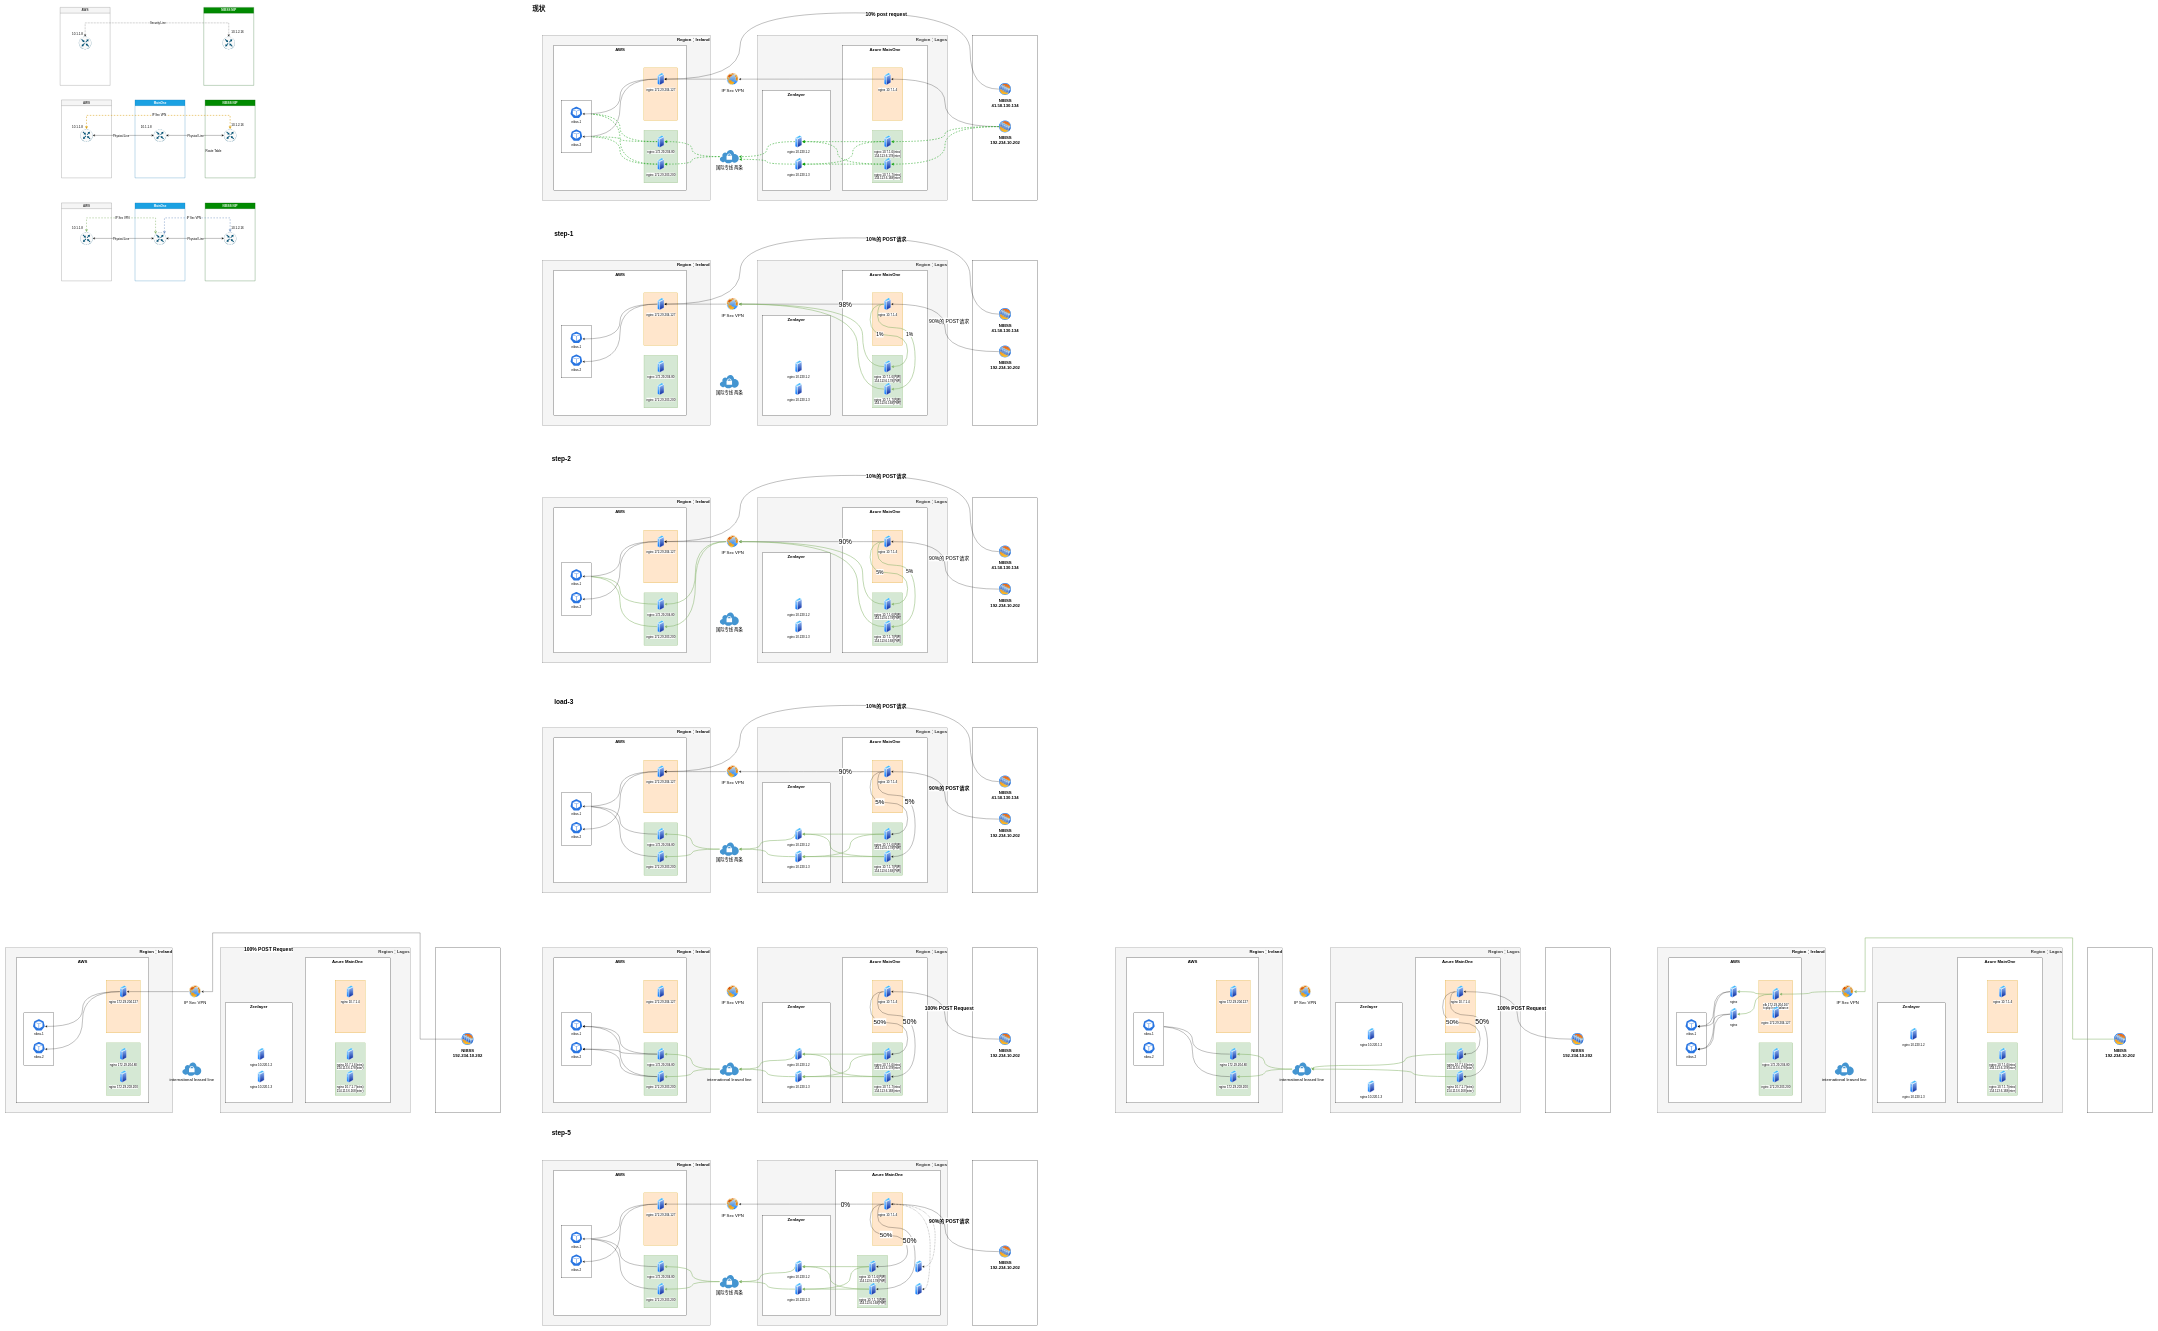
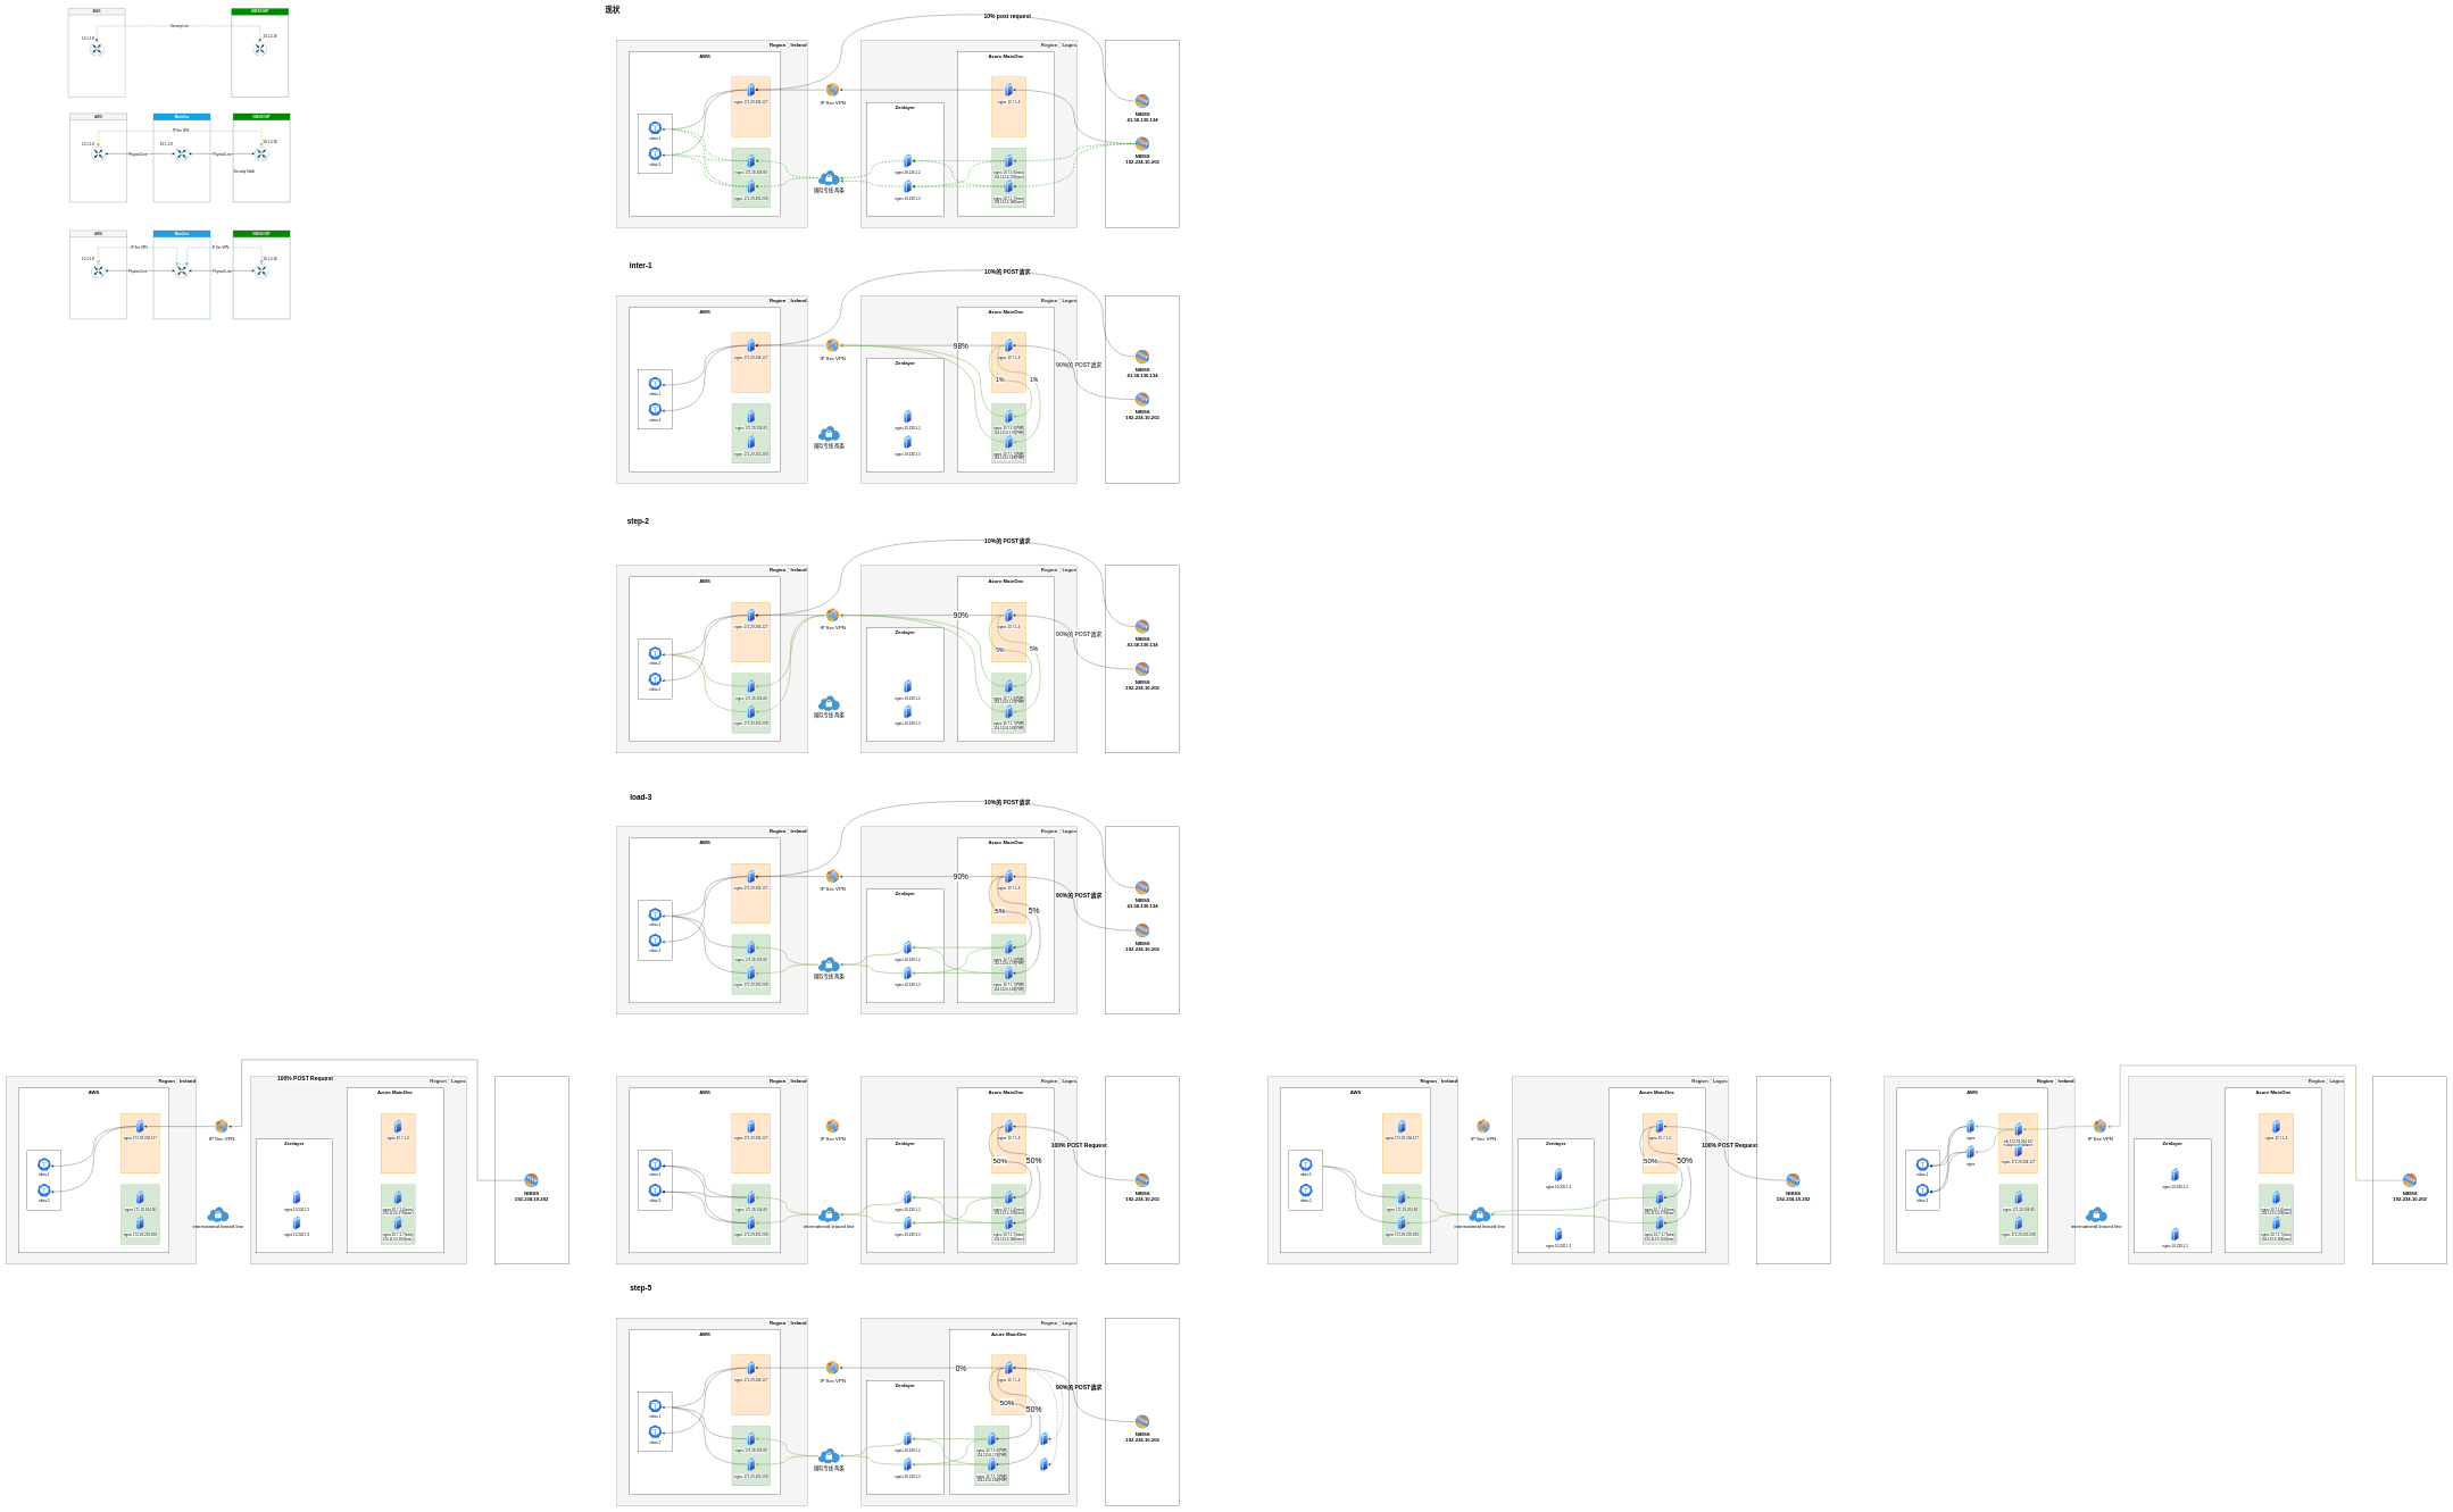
- <mxCell id="385" value="Route Table" style="text;html=1;strokeColor=none;fillColor=none;align=left;verticalAlign=top;whiteSpace=wrap;rounded=0;" vertex="1" parent="383"><mxGeometry y="192" width="200" height="118" as="geometry" /></mxCell>
+ <mxCell id="385" value="Security Table" style="text;html=1;strokeColor=none;fillColor=none;align=left;verticalAlign=top;whiteSpace=wrap;rounded=0;" vertex="1" parent="383"><mxGeometry y="192" width="200" height="118" as="geometry" /></mxCell>
- <mxCell id="88" value="step-1" style="text;html=1;strokeColor=none;fillColor=none;align=center;verticalAlign=middle;whiteSpace=wrap;rounded=0;fontSize=26;fontStyle=1" parent="1" vertex="1"><mxGeometry x="2190" y="920" width="130" height="30" as="geometry" /></mxCell>
+ <mxCell id="88" value="inter-1" style="text;html=1;strokeColor=none;fillColor=none;align=center;verticalAlign=middle;whiteSpace=wrap;rounded=0;fontSize=26;fontStyle=1" parent="1" vertex="1"><mxGeometry x="2190" y="920" width="130" height="30" as="geometry" /></mxCell>
- <mxCell id="269" value="step-5" style="text;html=1;strokeColor=none;fillColor=none;align=center;verticalAlign=middle;whiteSpace=wrap;rounded=0;fontSize=26;fontStyle=1" parent="1" vertex="1"><mxGeometry x="2180" y="4515" width="130" height="30" as="geometry" /></mxCell>
+ <mxCell id="269" value="step-5" style="text;html=1;strokeColor=none;fillColor=none;align=center;verticalAlign=middle;whiteSpace=wrap;rounded=0;fontSize=26;fontStyle=1" parent="1" vertex="1"><mxGeometry x="2190" y="4520" width="130" height="30" as="geometry" /></mxCell>
